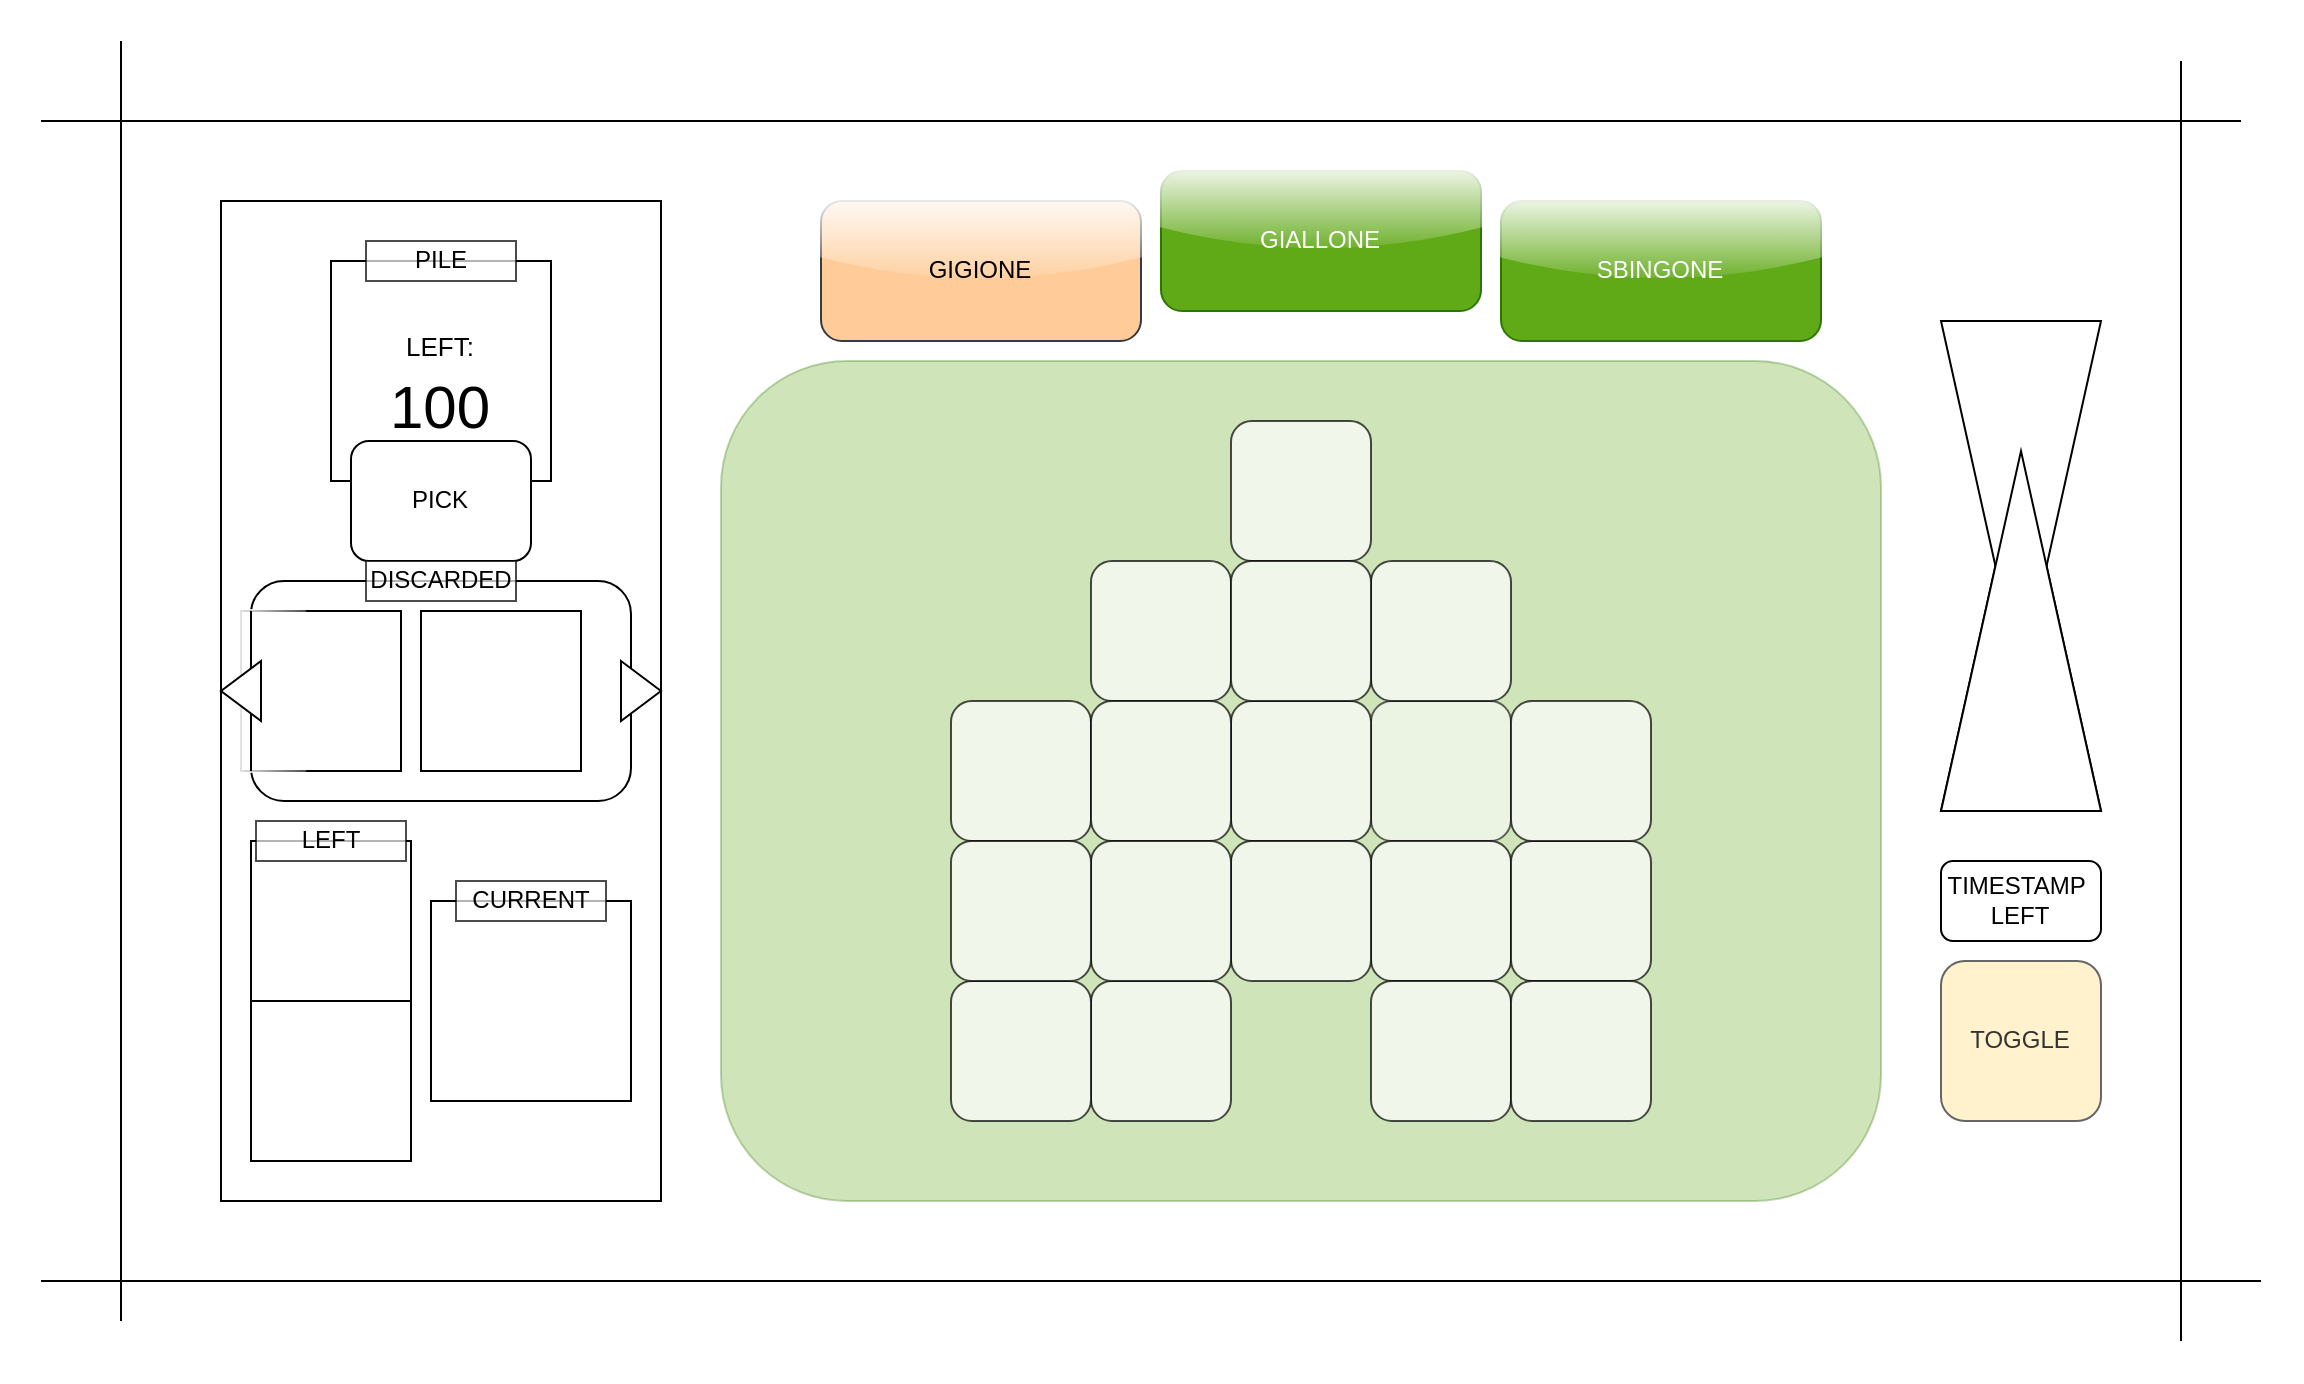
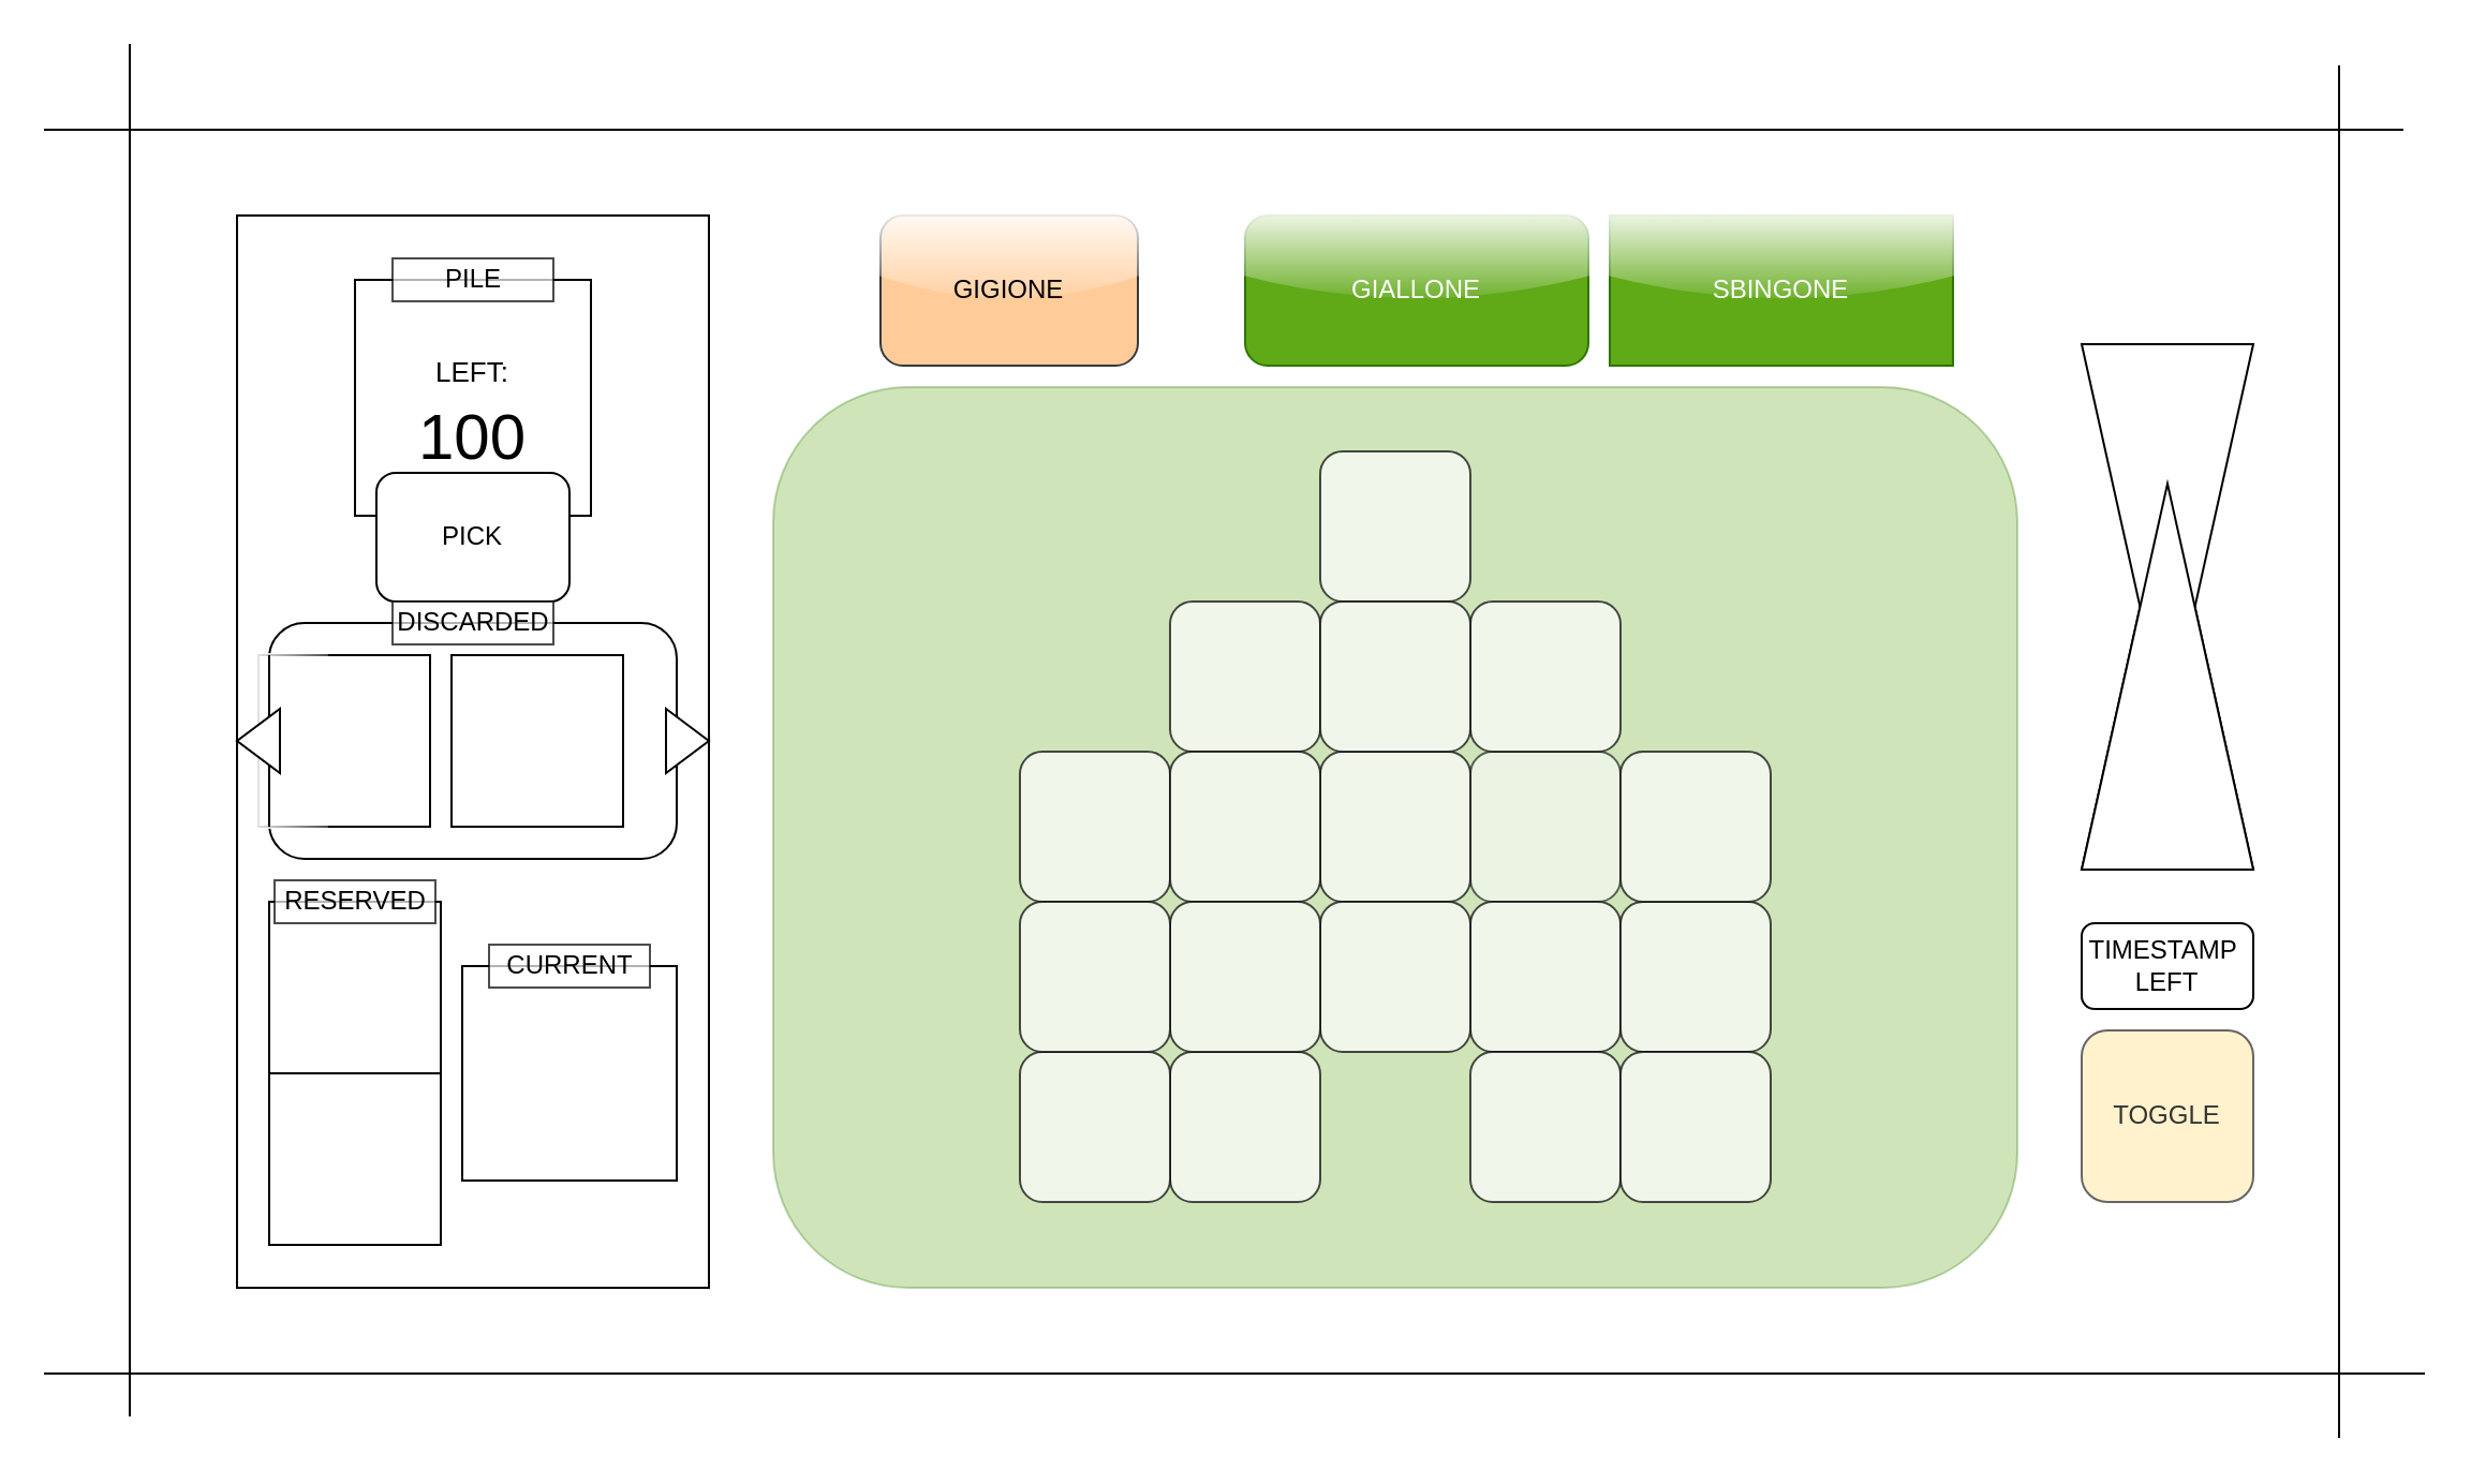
- <mxCell id="38" value="GIALLONE" style="rounded=1;whiteSpace=wrap;html=1;fillColor=light-dark(#60A917,#FFE607);fontColor=#ffffff;strokeColor=light-dark(#2D7600,#B1B1B1);glass=1;" vertex="1" parent="1"><mxGeometry x="580" y="85" width="160" height="70" as="geometry" /></mxCell>
+ <mxCell id="38" value="GIALLONE" style="rounded=1;whiteSpace=wrap;html=1;fillColor=light-dark(#60A917,#FFE607);fontColor=#ffffff;strokeColor=light-dark(#2D7600,#B1B1B1);glass=1;" vertex="1" parent="1"><mxGeometry x="580" y="100" width="160" height="70" as="geometry" /></mxCell>
- <mxCell id="37" value="GIGIONE" style="rounded=1;whiteSpace=wrap;html=1;fillColor=light-dark(#FFCC99,#00445E);strokeColor=light-dark(#36393D,#C0C0C0);glass=1;gradientDirection=south;" vertex="1" parent="1"><mxGeometry x="410" y="100" width="160" height="70" as="geometry" /></mxCell>
+ <mxCell id="37" value="GIGIONE" style="rounded=1;whiteSpace=wrap;html=1;fillColor=light-dark(#FFCC99,#00445E);strokeColor=light-dark(#36393D,#C0C0C0);glass=1;gradientDirection=south;" vertex="1" parent="1"><mxGeometry x="410" y="100" width="120" height="70" as="geometry" /></mxCell>
- <mxCell id="39" value="SBINGONE" style="rounded=1;whiteSpace=wrap;html=1;fillColor=light-dark(#60A917,#FF0A0A);fontColor=#ffffff;strokeColor=light-dark(#2D7600,#FFFFFF);glass=1;" vertex="1" parent="1"><mxGeometry x="750" y="100" width="160" height="70" as="geometry" /></mxCell>
+ <mxCell id="39" value="SBINGONE" style="whiteSpace=wrap;html=1;fillColor=light-dark(#60A917,#FF0A0A);fontColor=#ffffff;strokeColor=light-dark(#2D7600,#FFFFFF);glass=1;rounded=0;" vertex="1" parent="1"><mxGeometry x="750" y="100" width="160" height="70" as="geometry" /></mxCell>
- <mxCell id="47" value="&lt;div&gt;LEFT&lt;/div&gt;" style="rounded=0;whiteSpace=wrap;html=1;opacity=70;" vertex="1" parent="1"><mxGeometry x="127.5" y="410" width="75" height="20" as="geometry" /></mxCell>
+ <mxCell id="47" value="&lt;div&gt;RESERVED&lt;/div&gt;" style="rounded=0;whiteSpace=wrap;html=1;opacity=70;" vertex="1" parent="1"><mxGeometry x="127.5" y="410" width="75" height="20" as="geometry" /></mxCell>
